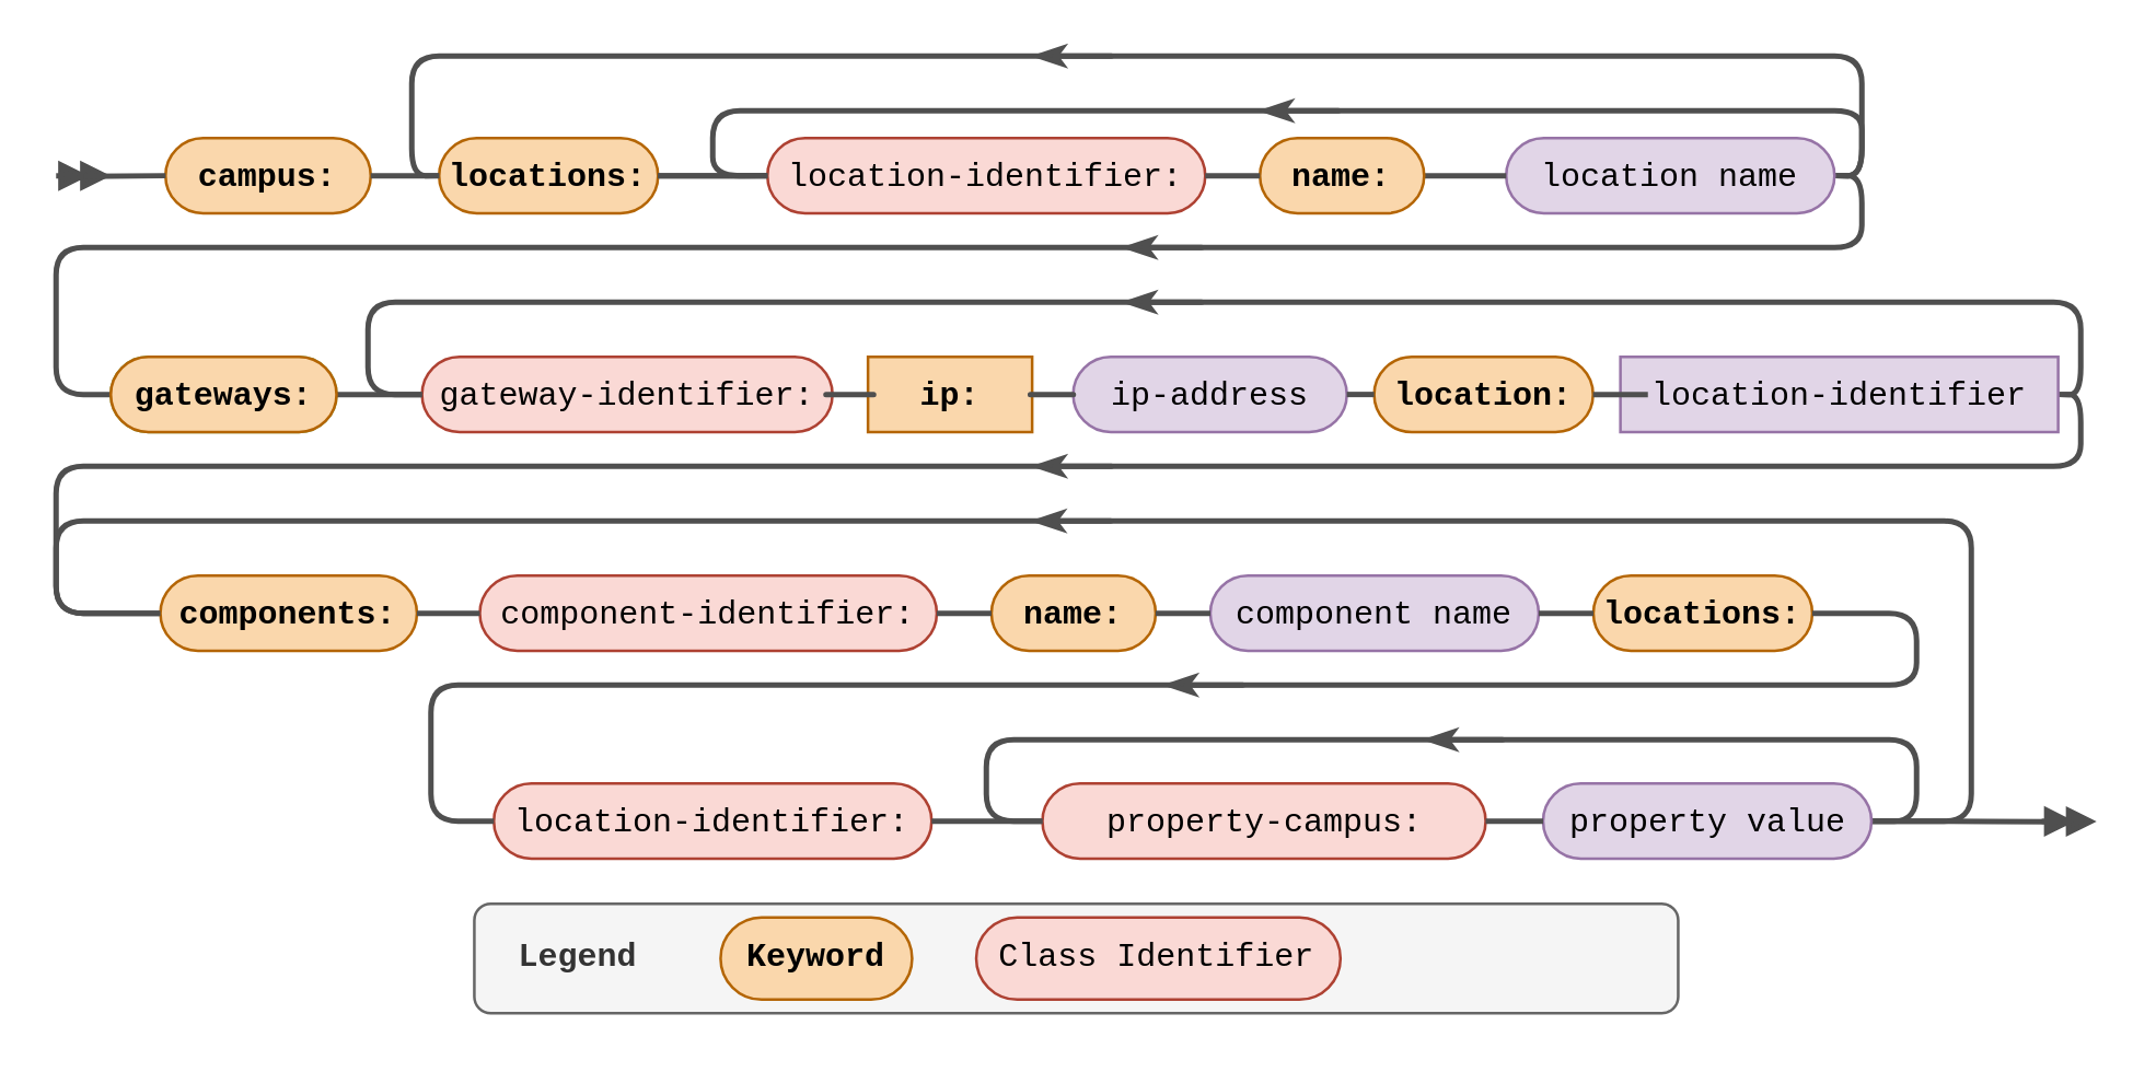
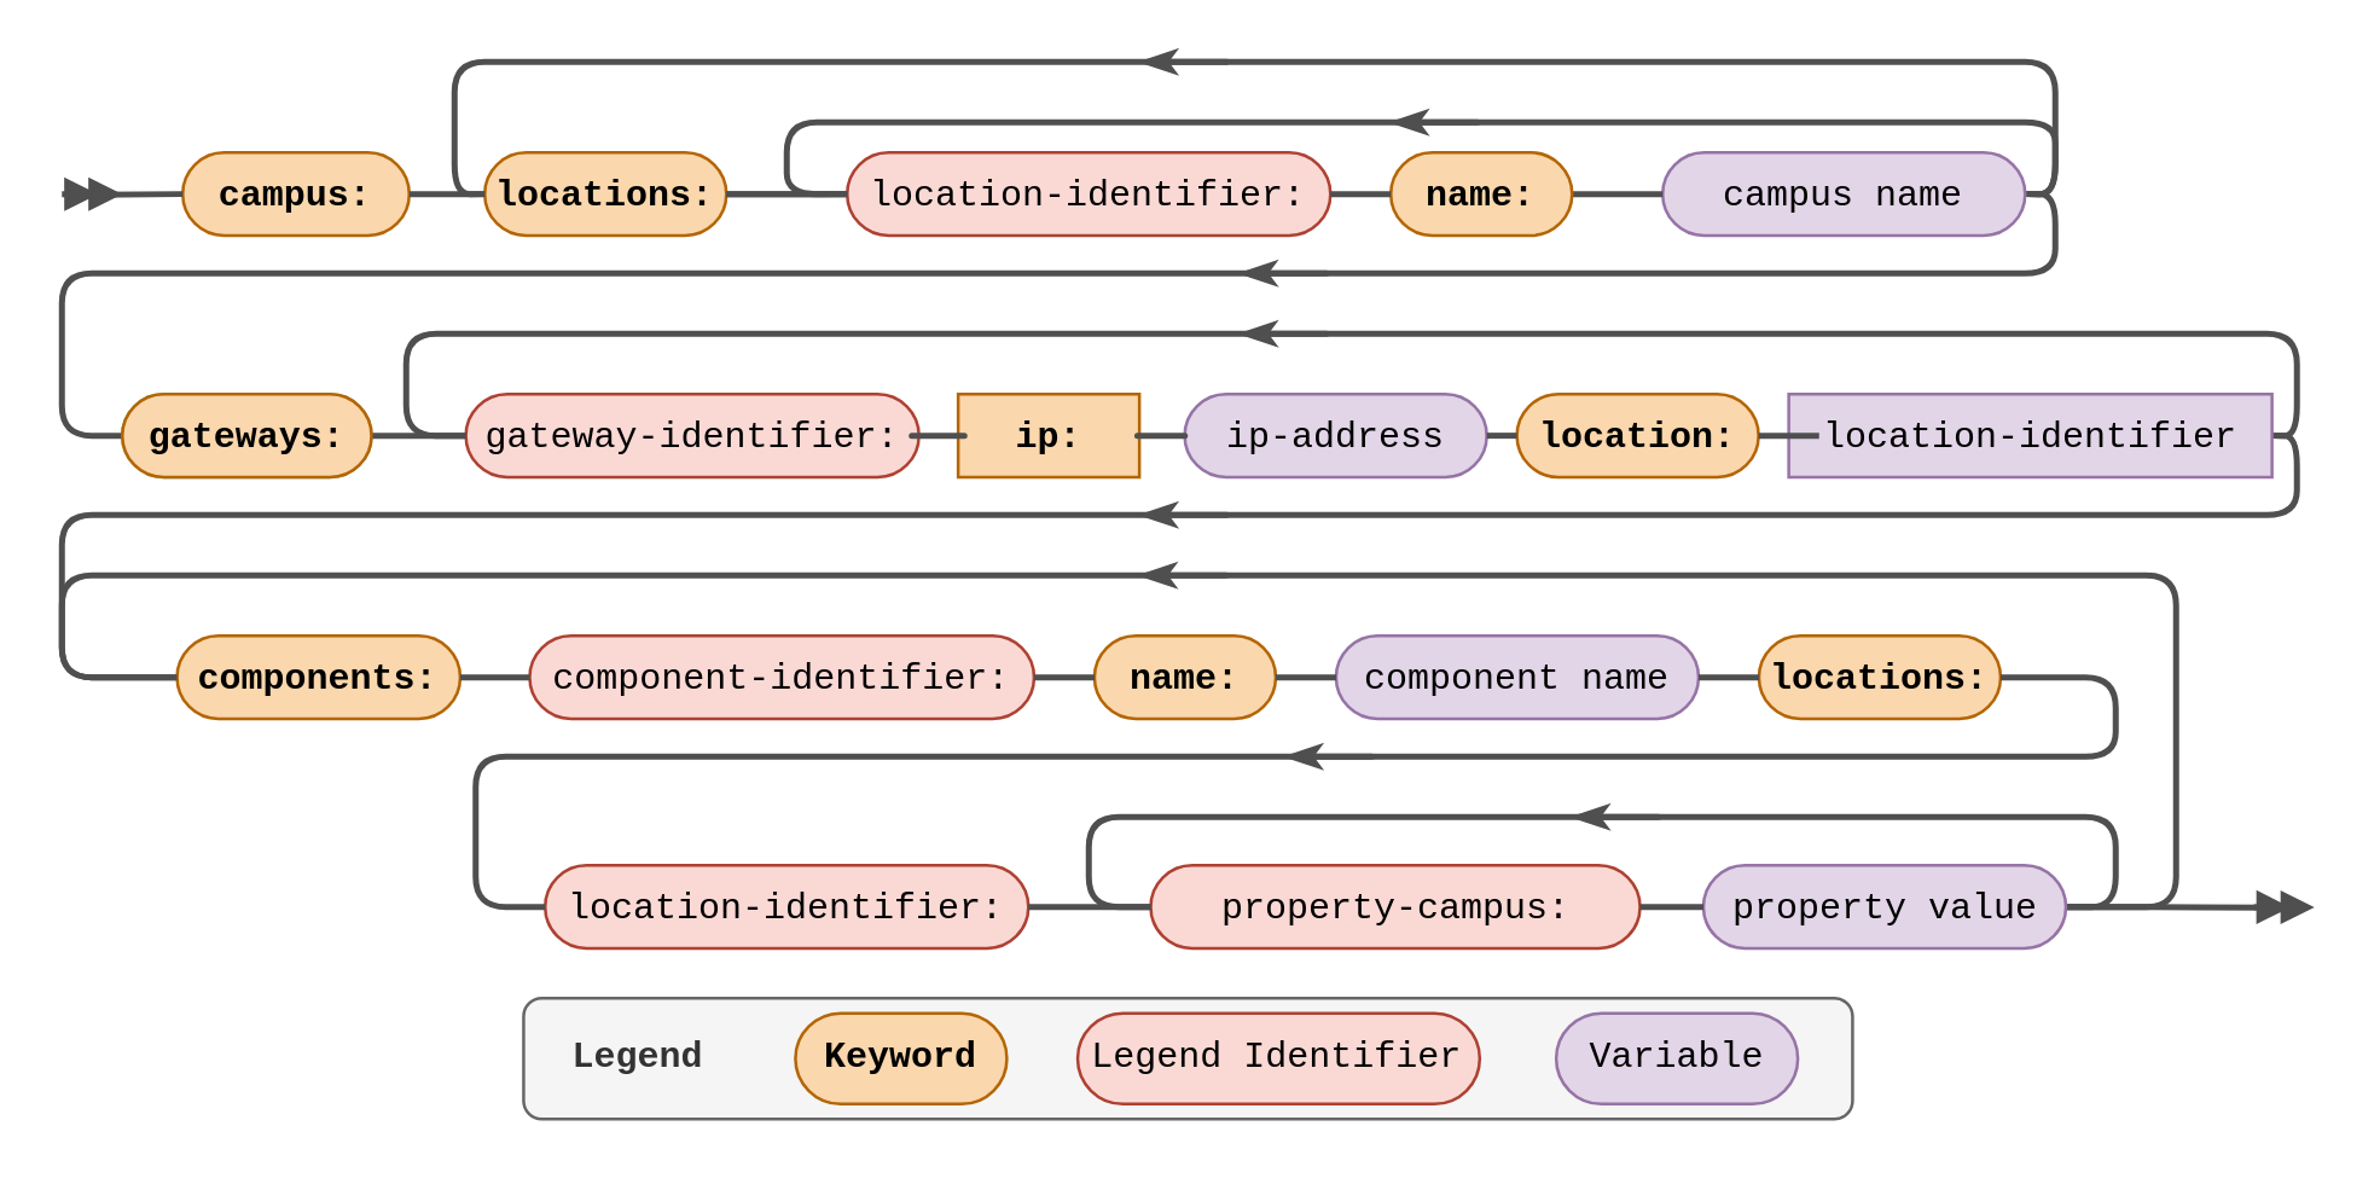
- <mxCell id="19" value="&lt;p&gt;&lt;font face=&quot;Courier New&quot;&gt;&lt;span style=&quot;font-weight: normal;&quot;&gt;location name&lt;/span&gt;&lt;/font&gt;&lt;/p&gt;" style="rounded=1;whiteSpace=wrap;html=1;arcSize=50;fillColor=#e1d5e7;strokeColor=#9673a6;fontStyle=1" parent="7" vertex="1"><mxGeometry x="530" y="30" width="120" height="27.5" as="geometry" /></mxCell>
+ <mxCell id="19" value="&lt;p&gt;&lt;font face=&quot;Courier New&quot;&gt;&lt;span style=&quot;font-weight: normal;&quot;&gt;campus name&lt;/span&gt;&lt;/font&gt;&lt;/p&gt;" style="rounded=1;whiteSpace=wrap;html=1;arcSize=50;fillColor=#e1d5e7;strokeColor=#9673a6;fontStyle=1" parent="7" vertex="1"><mxGeometry x="530" y="30" width="120" height="27.5" as="geometry" /></mxCell>
- <mxCell id="5" value="&lt;span style=&quot;font-weight: 400;&quot;&gt;Class Identifier&lt;/span&gt;" style="rounded=1;whiteSpace=wrap;html=1;fillColor=#fad9d5;strokeColor=#ae4132;arcSize=50;fontStyle=1;fontFamily=Courier New;perimeterSpacing=6;shadow=0;" vertex="1" parent="2"><mxGeometry x="183.44" y="5" width="133.12" height="30" as="geometry" /></mxCell>
+ <mxCell id="5" value="&lt;span style=&quot;font-weight: 400;&quot;&gt;Legend Identifier&lt;/span&gt;" style="rounded=1;whiteSpace=wrap;html=1;fillColor=#fad9d5;strokeColor=#ae4132;arcSize=50;fontStyle=1;fontFamily=Courier New;perimeterSpacing=6;shadow=0;" vertex="1" parent="2"><mxGeometry x="183.44" y="5" width="133.12" height="30" as="geometry" /></mxCell>
+ <mxCell id="6" value="&lt;span style=&quot;font-weight: normal;&quot;&gt;Variable&lt;/span&gt;" style="rounded=1;whiteSpace=wrap;html=1;fillColor=#e1d5e7;strokeColor=#9673a6;arcSize=50;fontStyle=1;fontFamily=Courier New;perimeterSpacing=6;shadow=0;" vertex="1" parent="2"><mxGeometry x="341.88" y="5" width="80" height="30" as="geometry" /></mxCell>
